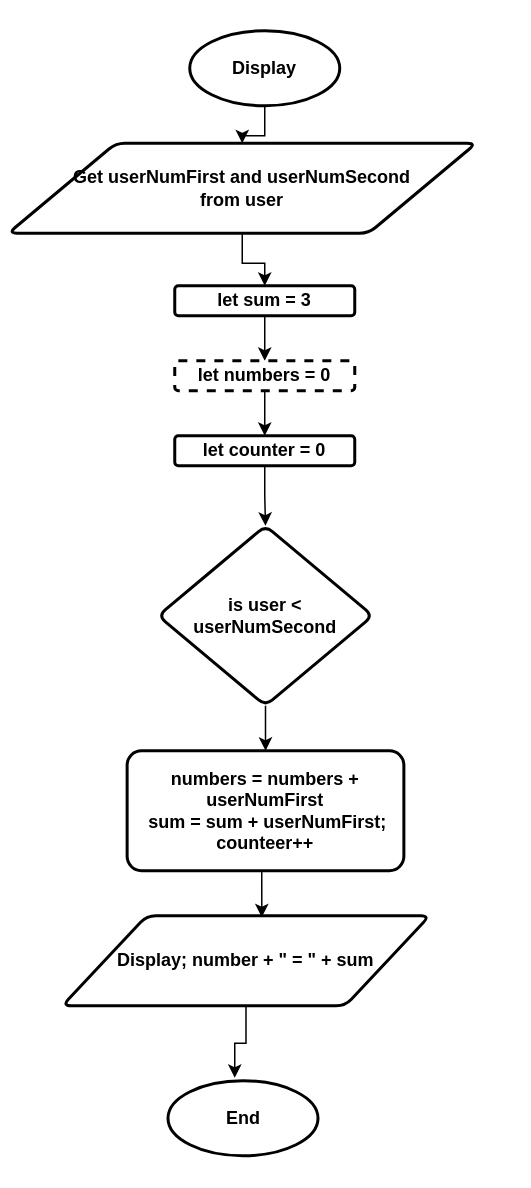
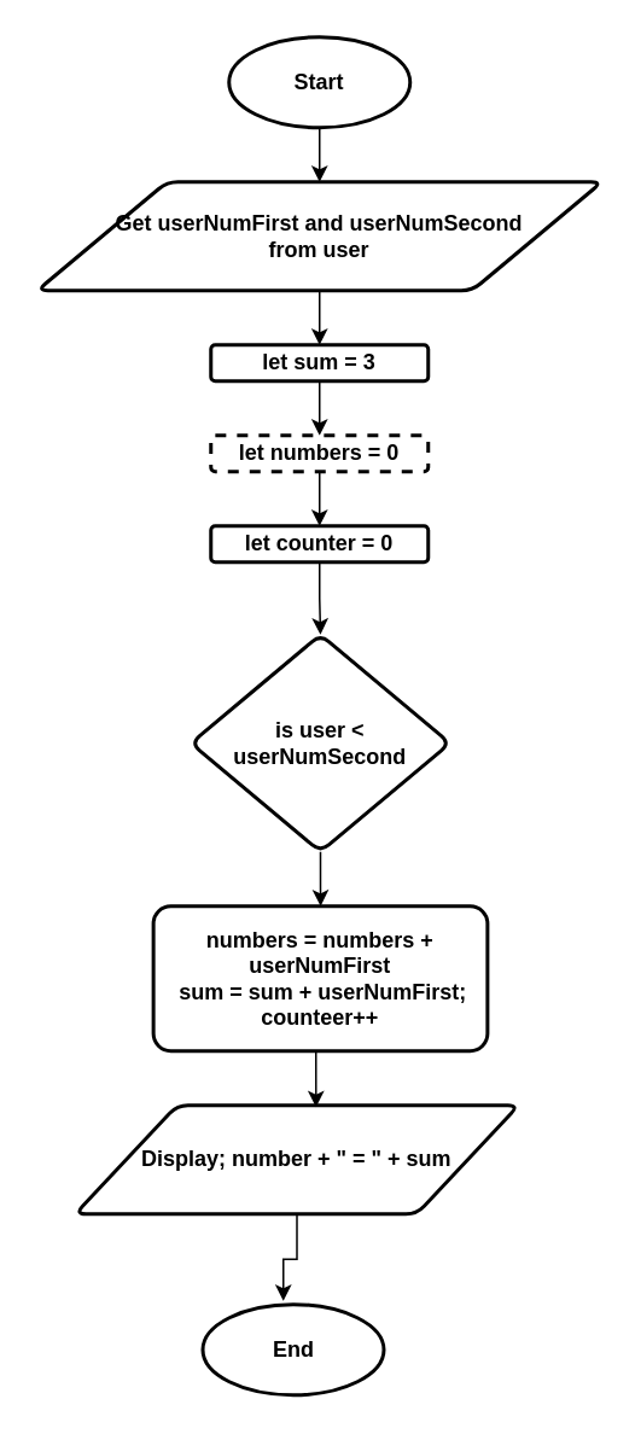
- <mxCell id="3" value="&lt;b&gt;Display&lt;/b&gt;" style="strokeWidth=2;html=1;shape=mxgraph.flowchart.start_1;whiteSpace=wrap;" vertex="1" parent="1"><mxGeometry x="126" y="20" width="100" height="50" as="geometry" /></mxCell>
+ <mxCell id="3" value="&lt;b&gt;Start&lt;/b&gt;" style="strokeWidth=2;html=1;shape=mxgraph.flowchart.start_1;whiteSpace=wrap;" vertex="1" parent="1"><mxGeometry x="126" y="20" width="100" height="50" as="geometry" /></mxCell>
- <mxCell id="5" value="&lt;b&gt;Get userNumFirst and userNumSecond&lt;/b&gt;&lt;div&gt;&lt;b&gt;from user&lt;/b&gt;&lt;/div&gt;" style="shape=parallelogram;html=1;strokeWidth=2;perimeter=parallelogramPerimeter;whiteSpace=wrap;rounded=1;arcSize=12;size=0.23;" vertex="1" parent="1"><mxGeometry x="5" y="95" width="312" height="60" as="geometry" /></mxCell>
+ <mxCell id="5" value="&lt;b&gt;Get userNumFirst and userNumSecond&lt;/b&gt;&lt;div&gt;&lt;b&gt;from user&lt;/b&gt;&lt;/div&gt;" style="shape=parallelogram;html=1;strokeWidth=2;perimeter=parallelogramPerimeter;whiteSpace=wrap;rounded=1;arcSize=12;size=0.23;" vertex="1" parent="1"><mxGeometry x="20" y="100" width="312" height="60" as="geometry" /></mxCell>
